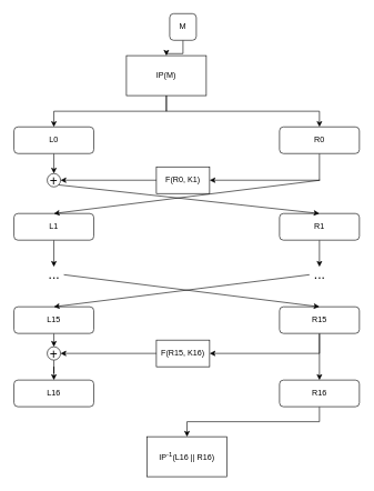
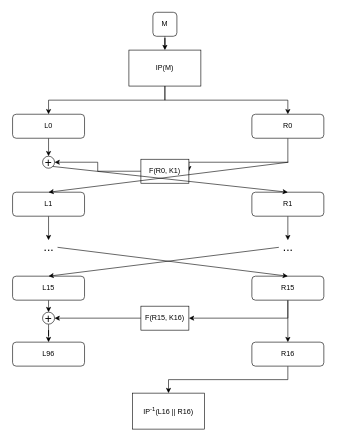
- <mxCell id="19" value="IP(M)" style="rounded=0;whiteSpace=wrap;html=1;" parent="1" vertex="1"><mxGeometry x="189" y="83" width="120" height="60" as="geometry" /></mxCell>
+ <mxCell id="19" value="IP(M)" style="rounded=0;whiteSpace=wrap;html=1;" parent="1" vertex="1"><mxGeometry x="214" y="83" width="120" height="60" as="geometry" /></mxCell>
- <mxCell id="29" value="F(R0, K1)" style="rounded=0;whiteSpace=wrap;html=1;" parent="1" vertex="1"><mxGeometry x="234" y="250" width="80" height="40" as="geometry" /></mxCell>
+ <mxCell id="29" value="F(R0, K1)" style="rounded=0;whiteSpace=wrap;html=1;" parent="1" vertex="1"><mxGeometry x="234" y="265" width="80" height="40" as="geometry" /></mxCell>
- <mxCell id="7" value="L16" style="rounded=1;whiteSpace=wrap;html=1;" parent="1" vertex="1"><mxGeometry x="20" y="570" width="120" height="40" as="geometry" /></mxCell>
+ <mxCell id="7" value="L96" style="rounded=1;whiteSpace=wrap;html=1;" parent="1" vertex="1"><mxGeometry x="20" y="570" width="120" height="40" as="geometry" /></mxCell>
